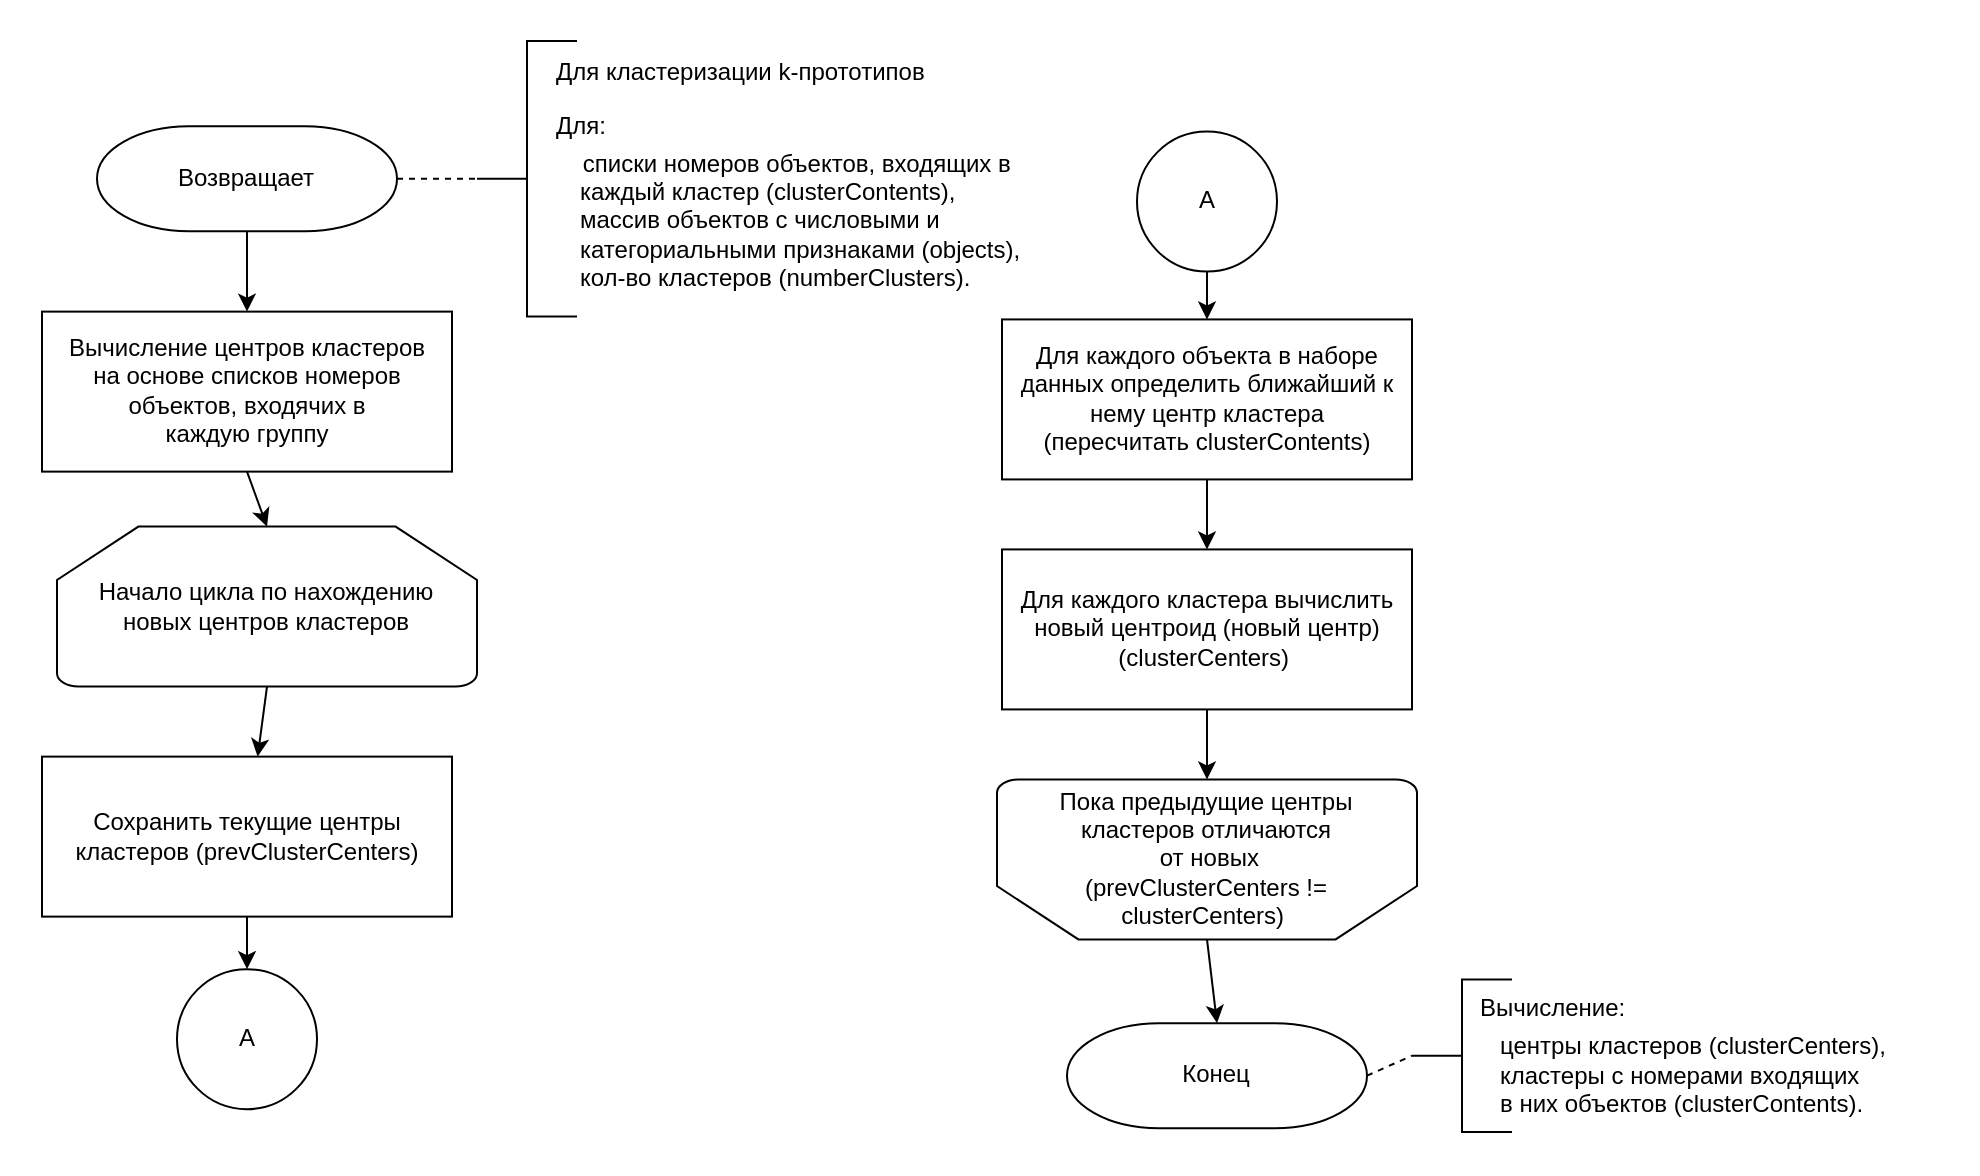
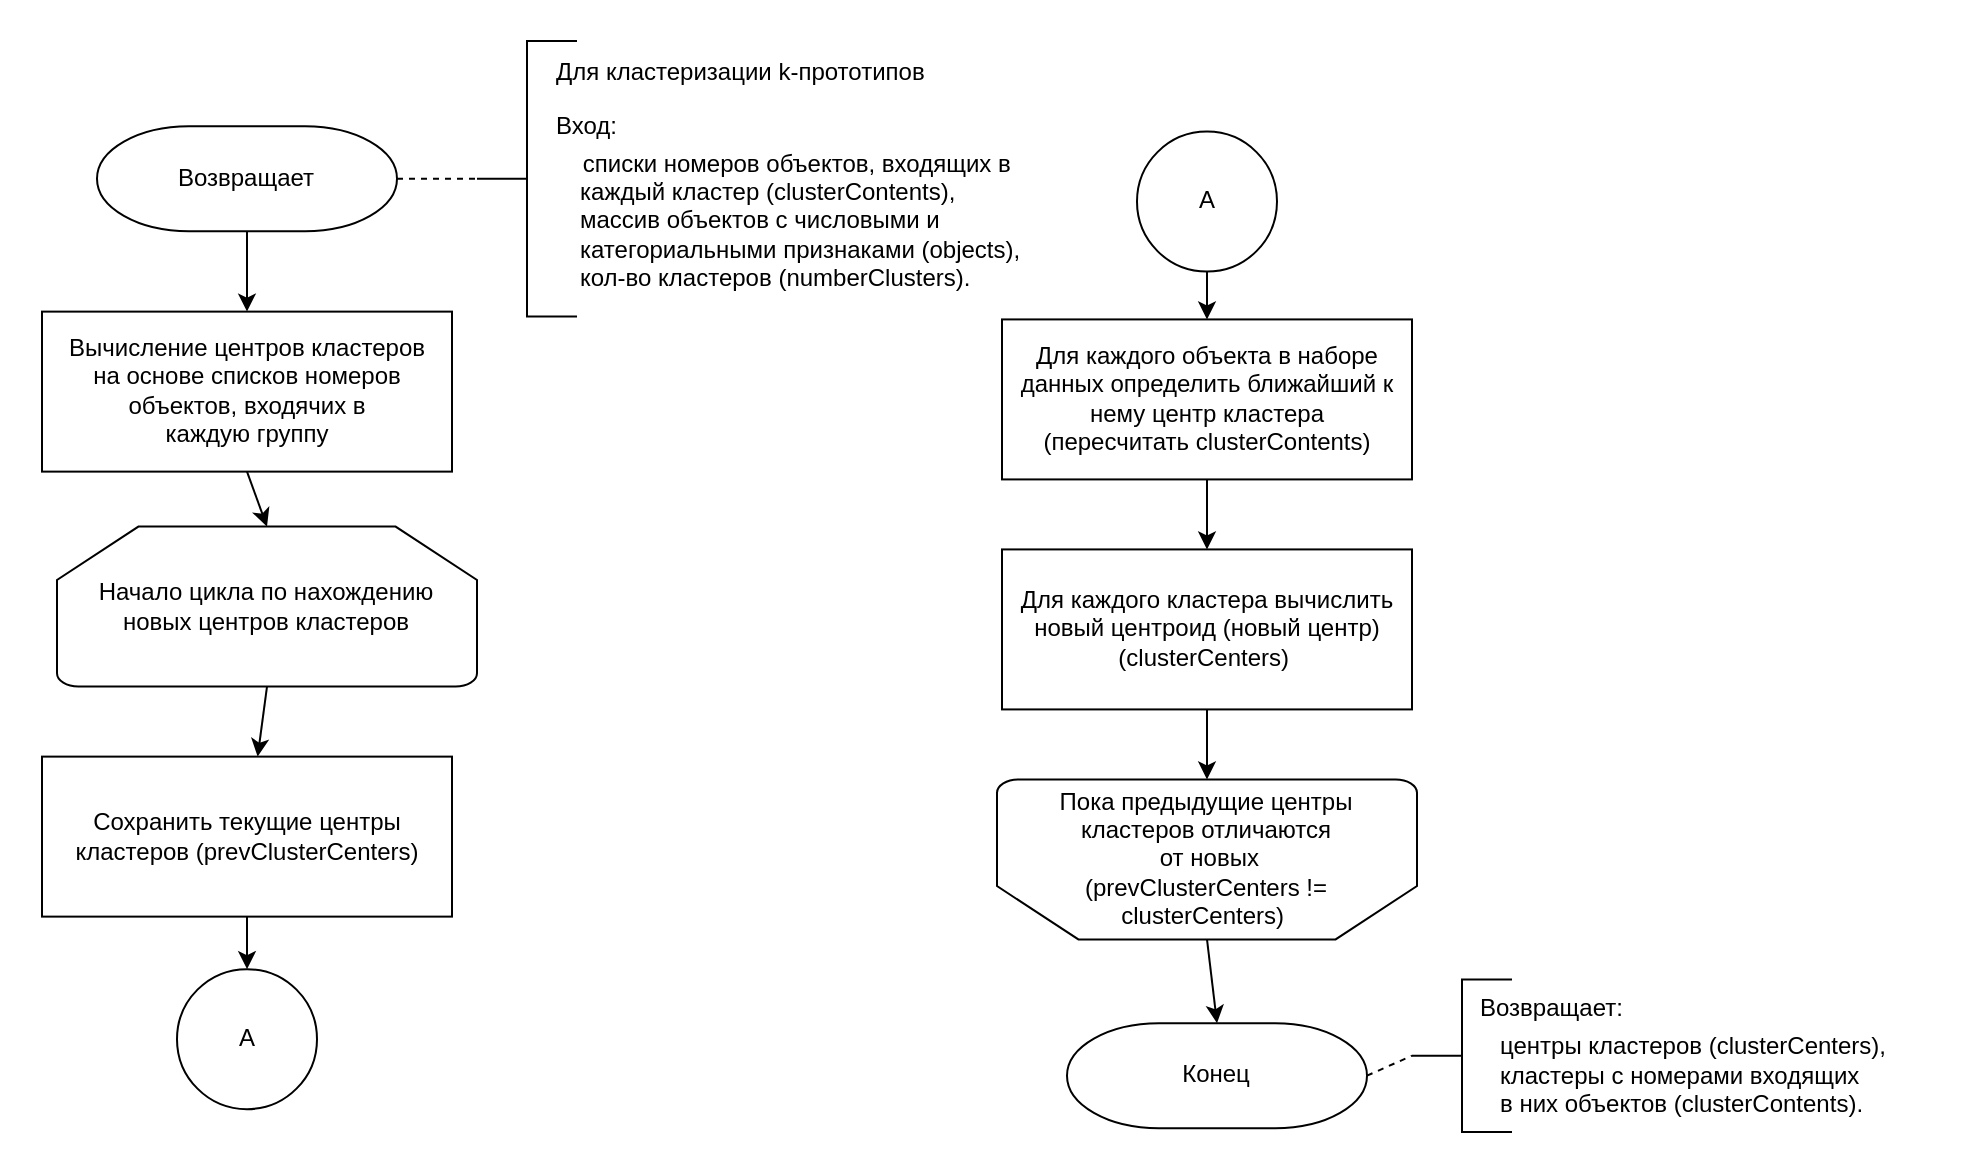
- <mxCell id="7" value="Для:" style="text;html=1;align=left;verticalAlign=middle;resizable=0;points=[];autosize=1;strokeColor=none;fillColor=none;fontSize=12;" parent="1" vertex="1"><mxGeometry x="275.5" y="47.81" width="50" height="30" as="geometry" /></mxCell>
+ <mxCell id="7" value="Вход:" style="text;html=1;align=left;verticalAlign=middle;resizable=0;points=[];autosize=1;strokeColor=none;fillColor=none;fontSize=12;" parent="1" vertex="1"><mxGeometry x="275.5" y="47.81" width="50" height="30" as="geometry" /></mxCell>
- <mxCell id="24" value="Вычисление:" style="text;html=1;align=left;verticalAlign=middle;resizable=0;points=[];autosize=1;strokeColor=none;fillColor=none;fontSize=12;" parent="1" vertex="1"><mxGeometry x="738" y="489.22" width="100" height="30" as="geometry" /></mxCell>
+ <mxCell id="24" value="Возвращает:" style="text;html=1;align=left;verticalAlign=middle;resizable=0;points=[];autosize=1;strokeColor=none;fillColor=none;fontSize=12;" parent="1" vertex="1"><mxGeometry x="738" y="489.22" width="100" height="30" as="geometry" /></mxCell>
